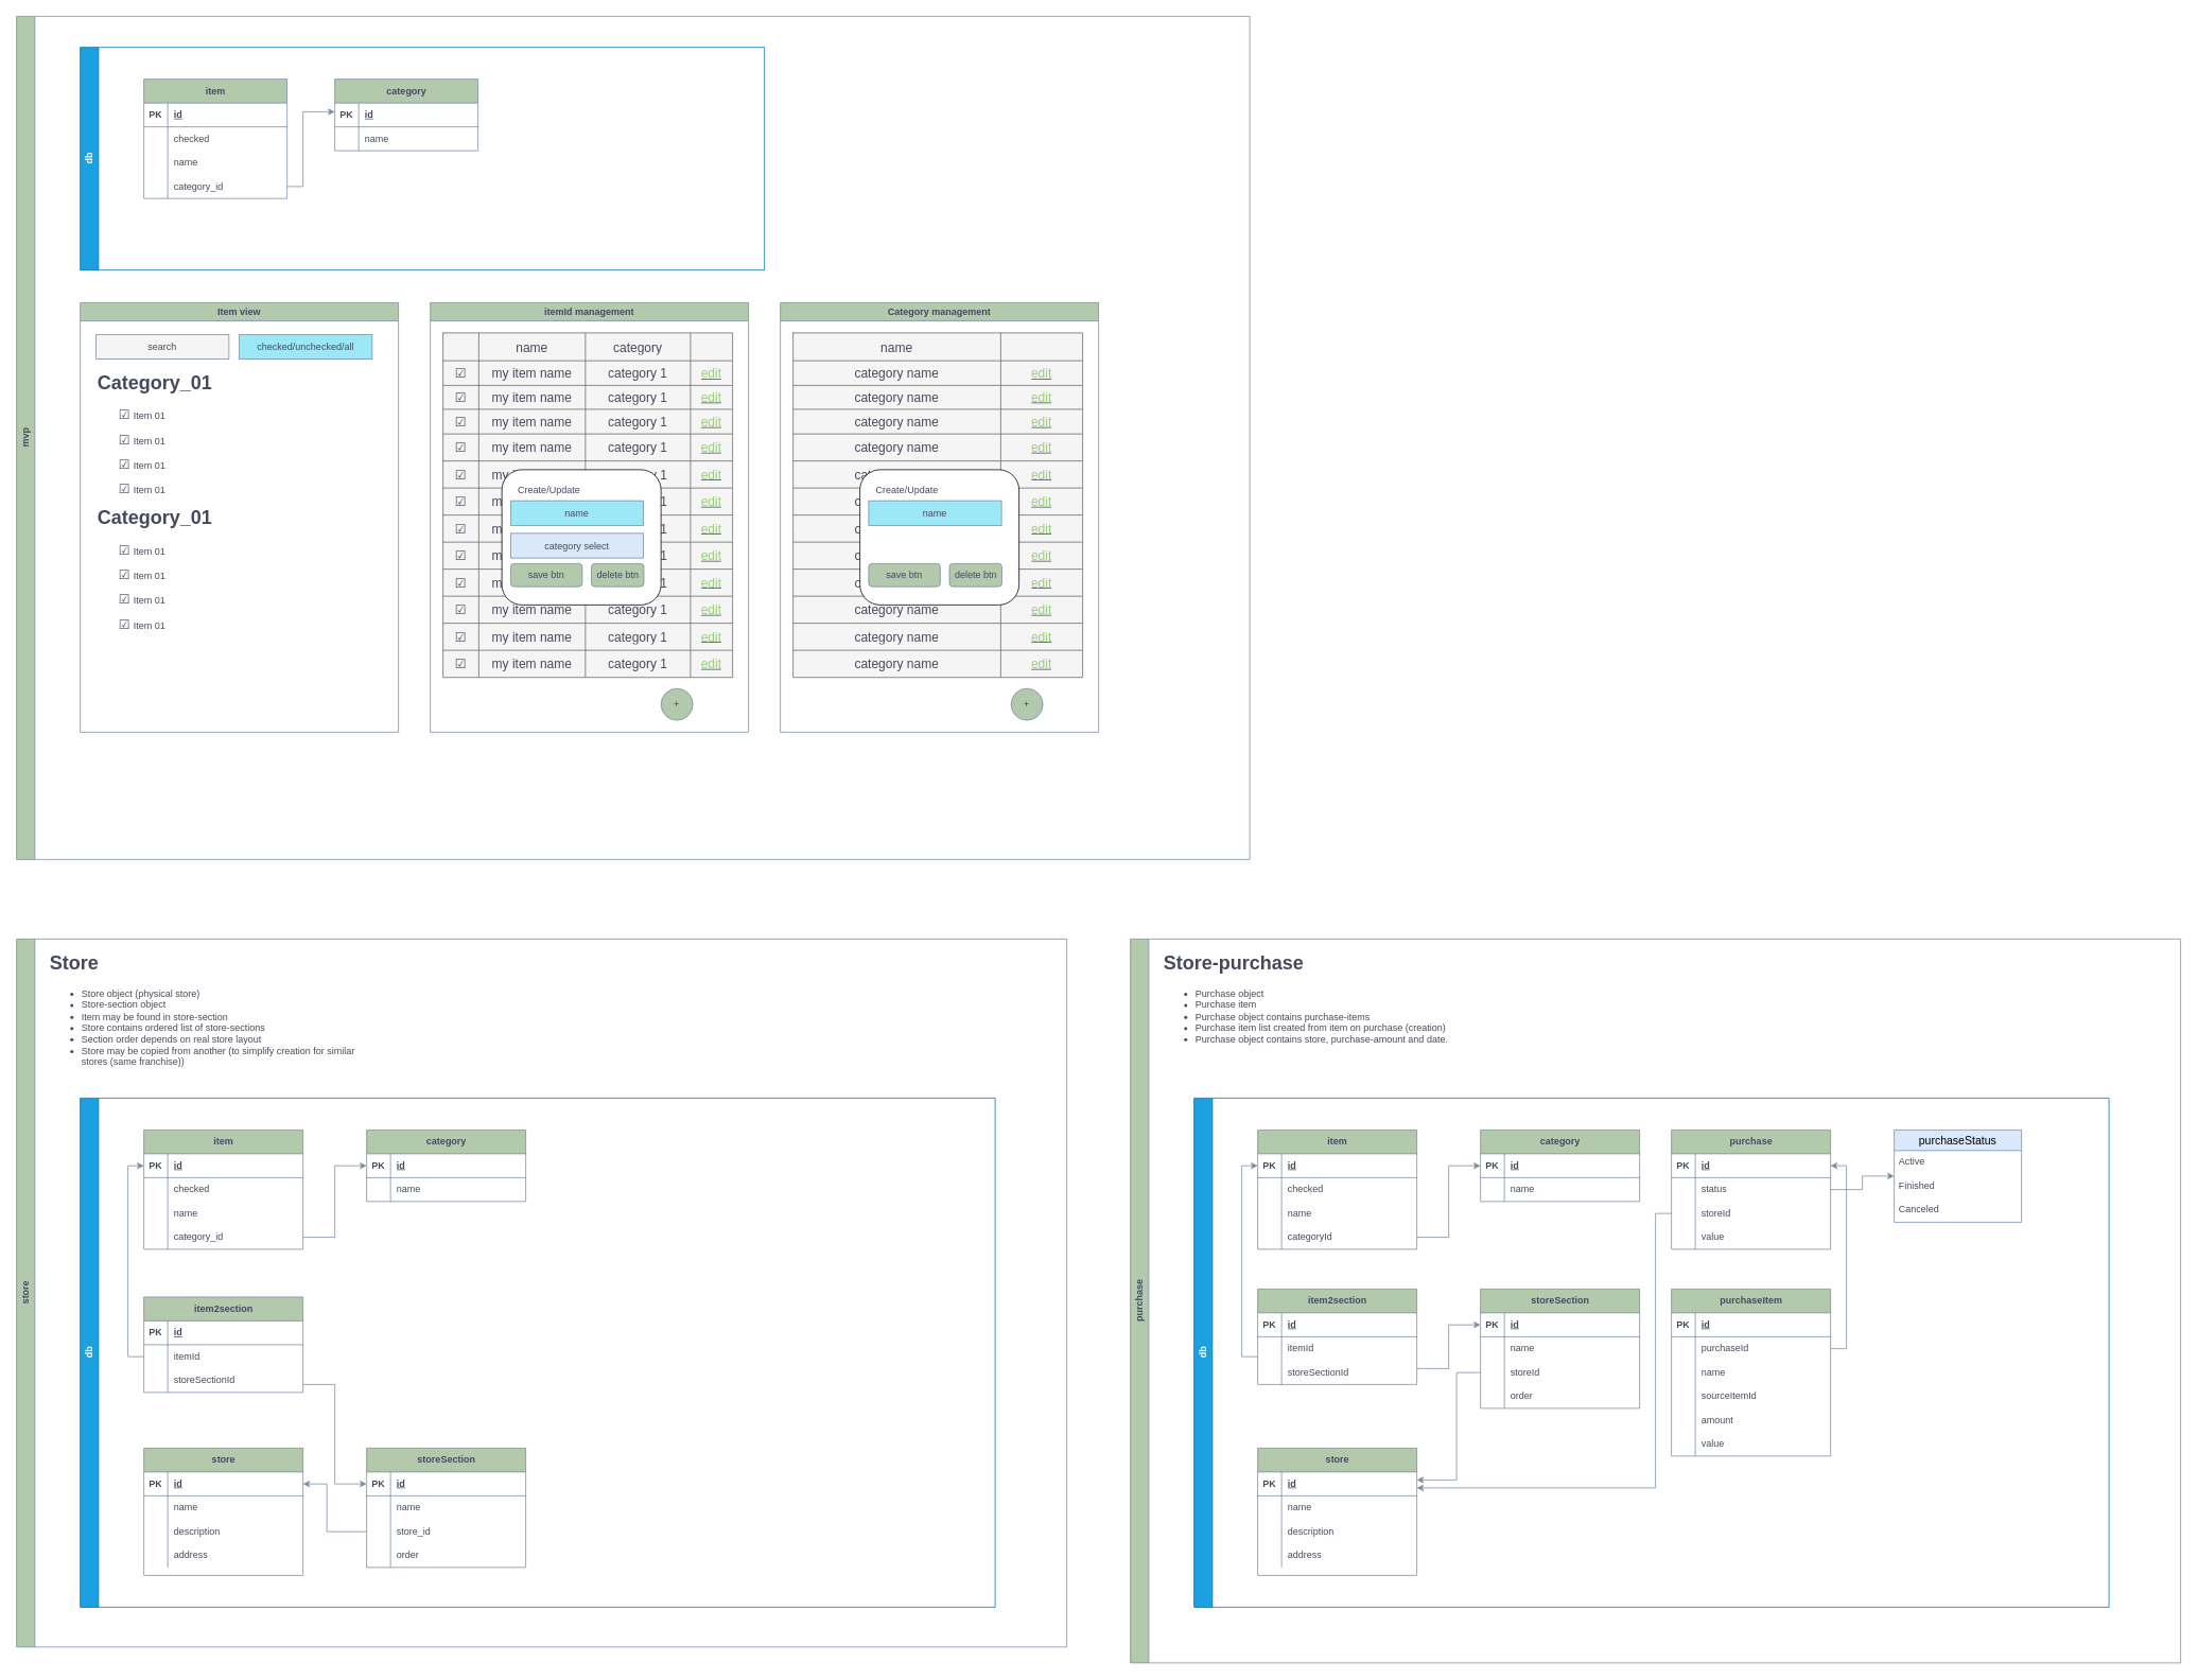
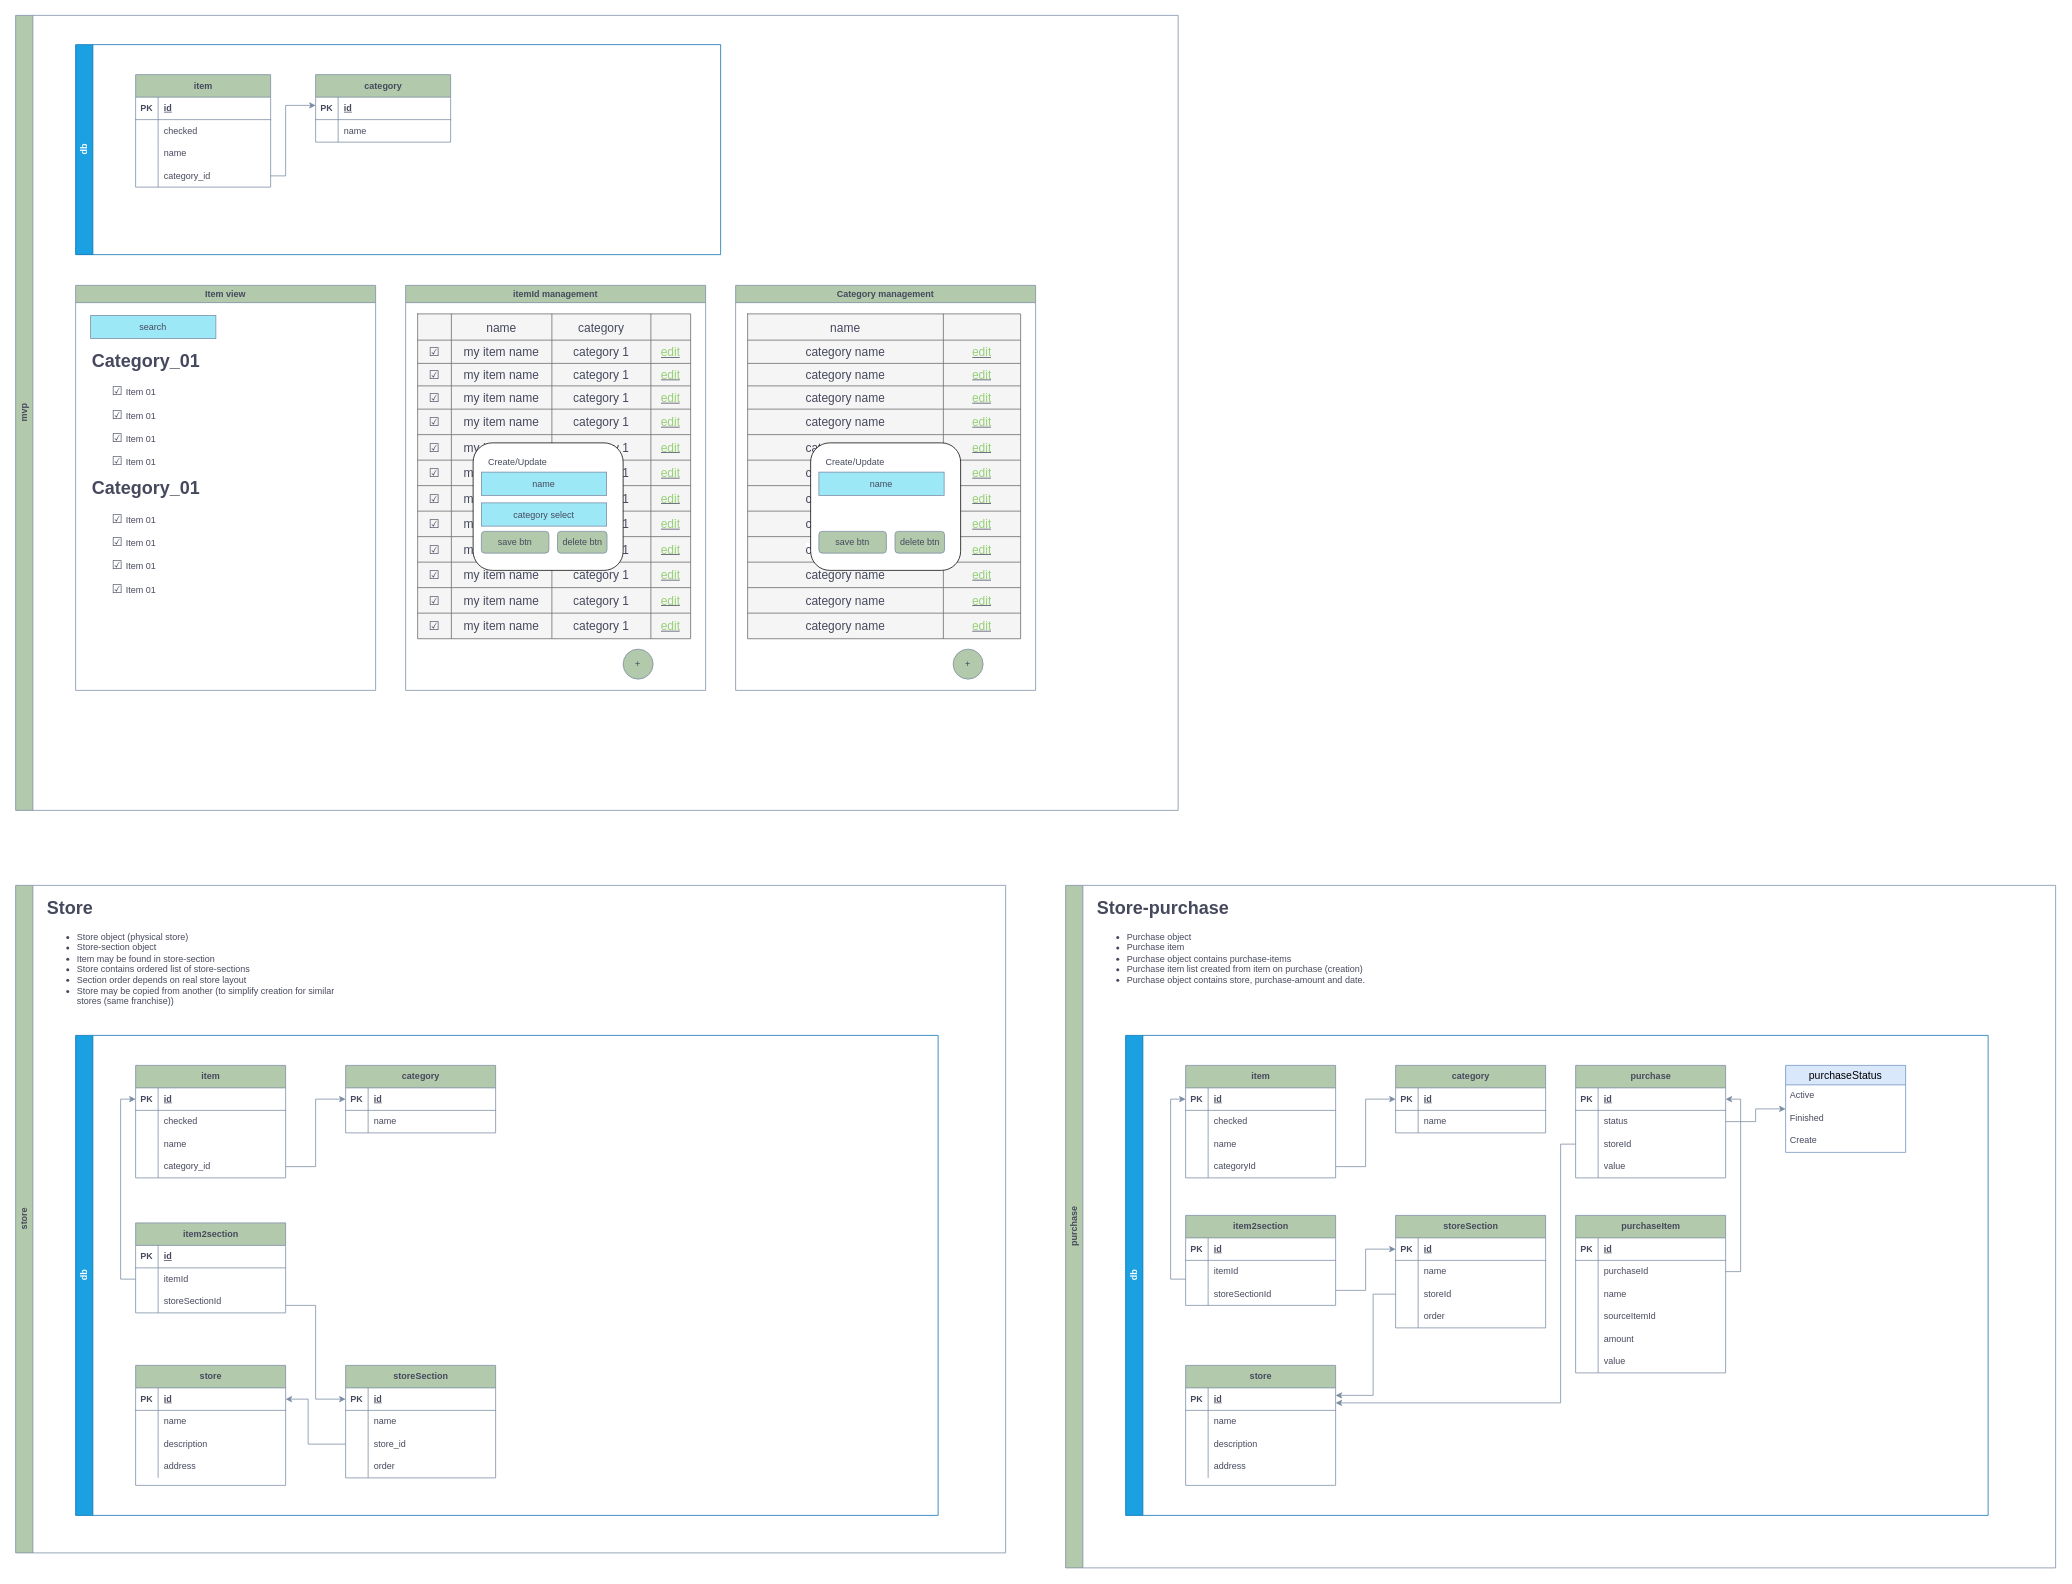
- <mxCell id="5" value="search" style="rounded=0;whiteSpace=wrap;html=1;strokeColor=#788AA3;fontColor=#46495D;fillColor=#f5f5f5;" vertex="1" parent="4"><mxGeometry x="20" y="40" width="167" height="31" as="geometry" /></mxCell>
+ <mxCell id="5" value="search" style="rounded=0;whiteSpace=wrap;html=1;strokeColor=#788AA3;fontColor=#46495D;fillColor=#9ce8f7;" vertex="1" parent="4"><mxGeometry x="20" y="40" width="167" height="31" as="geometry" /></mxCell>
- <mxCell id="6" value="checked/unchecked/all" style="rounded=0;whiteSpace=wrap;html=1;strokeColor=#788AA3;fontColor=#46495D;fillColor=#9ce8f7;" vertex="1" parent="4"><mxGeometry x="200" y="40" width="167" height="31" as="geometry" /></mxCell>
- <mxCell id="80" value="category select" style="rounded=0;whiteSpace=wrap;html=1;strokeColor=#788AA3;fontColor=#46495D;fillColor=#dae8fc;align=center;verticalAlign=middle;fontFamily=Helvetica;fontSize=12;" vertex="1" parent="76"><mxGeometry x="11" y="80" width="167" height="31" as="geometry" /></mxCell>
+ <mxCell id="80" value="category select" style="rounded=0;whiteSpace=wrap;html=1;strokeColor=#788AA3;fontColor=#46495D;fillColor=#9ce8f7;align=center;verticalAlign=middle;fontFamily=Helvetica;fontSize=12;" vertex="1" parent="76"><mxGeometry x="11" y="80" width="167" height="31" as="geometry" /></mxCell>
- <mxCell id="315" value="Canceled" style="text;strokeColor=none;fillColor=none;spacingLeft=4;spacingRight=4;overflow=hidden;rotatable=0;points=[[0,0.5],[1,0.5]];portConstraint=eastwest;fontSize=12;whiteSpace=wrap;html=1;fontColor=#46495D;" vertex="1" parent="312"><mxGeometry y="86" width="160" height="30" as="geometry" /></mxCell>
+ <mxCell id="315" value="Create" style="text;strokeColor=none;fillColor=none;spacingLeft=4;spacingRight=4;overflow=hidden;rotatable=0;points=[[0,0.5],[1,0.5]];portConstraint=eastwest;fontSize=12;whiteSpace=wrap;html=1;fontColor=#46495D;" vertex="1" parent="312"><mxGeometry y="86" width="160" height="30" as="geometry" /></mxCell>
